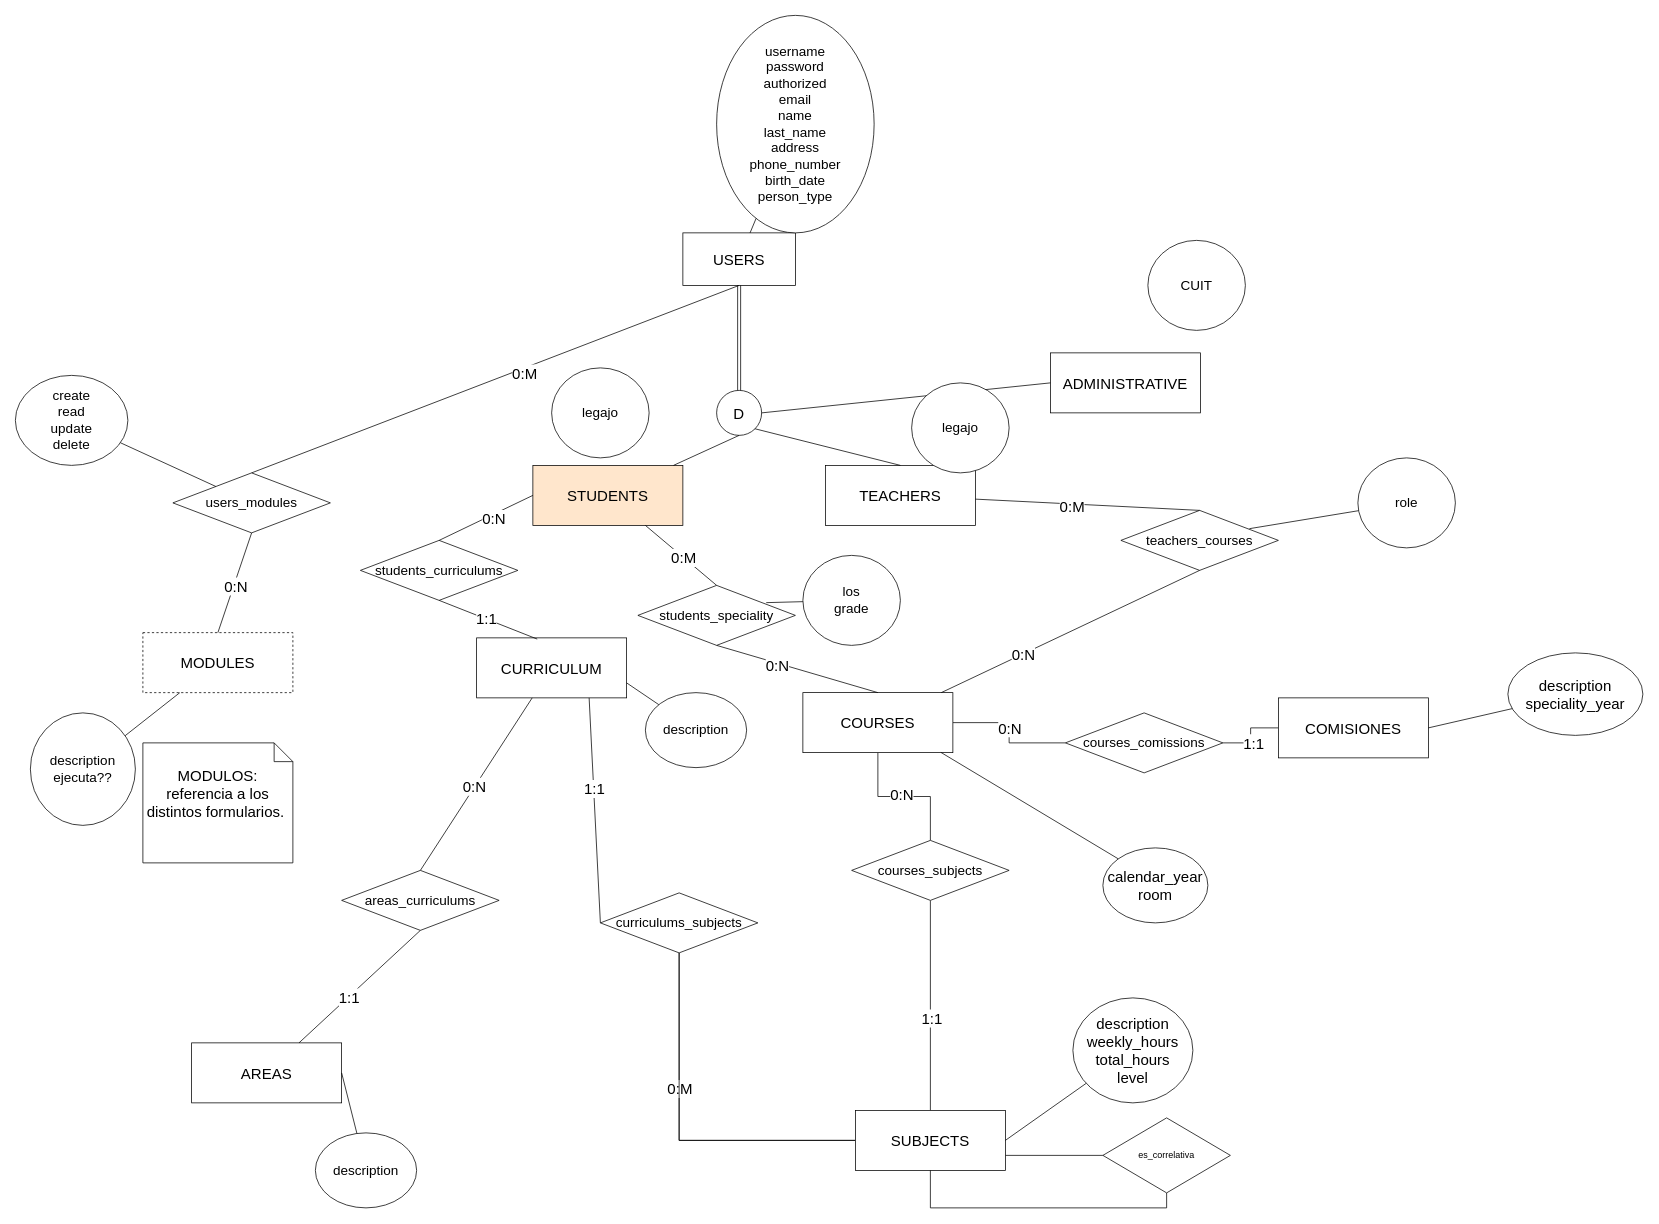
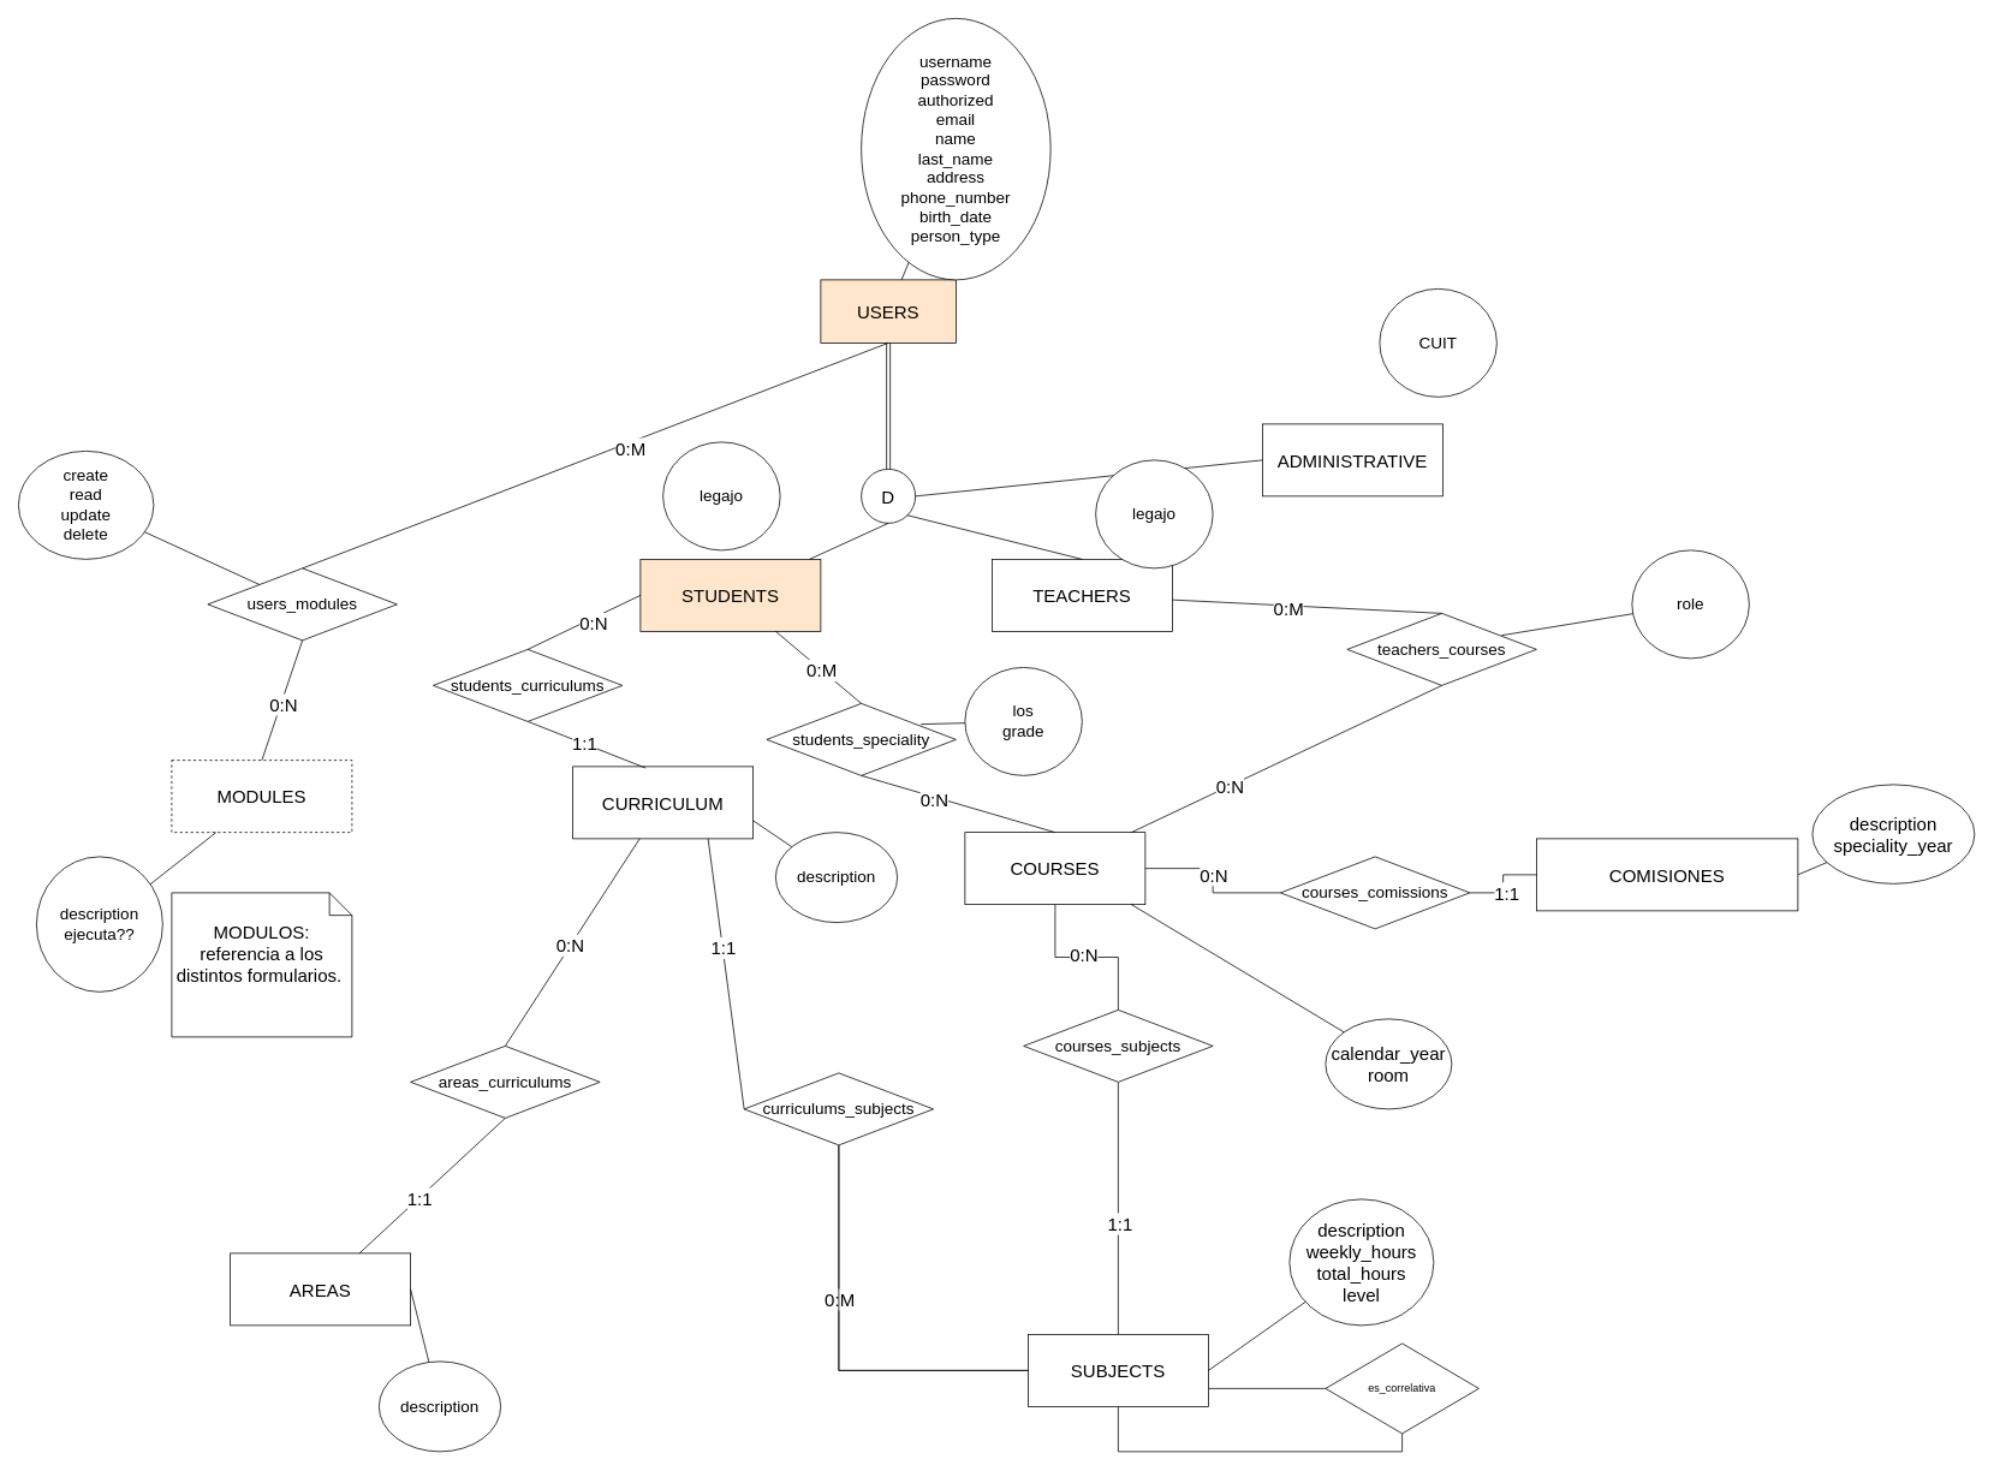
- <mxCell id="2" value="USERS" style="html=1;whiteSpace=wrap;fontSize=20;" parent="1" vertex="1"><mxGeometry x="910" y="310" width="150" height="70" as="geometry" /></mxCell>
+ <mxCell id="2" value="USERS" style="html=1;whiteSpace=wrap;fontSize=20;fillColor=#ffe6cc;" parent="1" vertex="1"><mxGeometry x="910" y="310" width="150" height="70" as="geometry" /></mxCell>
- <mxCell id="8" value="COMISIONES" style="html=1;whiteSpace=wrap;fontSize=20;" parent="1" vertex="1"><mxGeometry x="1704" y="930" width="200" height="80" as="geometry" /></mxCell>
+ <mxCell id="8" value="COMISIONES" style="html=1;whiteSpace=wrap;fontSize=20;" parent="1" vertex="1"><mxGeometry x="1704" y="930" width="290" height="80" as="geometry" /></mxCell>
- <mxCell id="31" value="curriculums_subjects" style="shape=rhombus;perimeter=rhombusPerimeter;whiteSpace=wrap;html=1;align=center;fontSize=18;" parent="1" vertex="1"><mxGeometry x="800" y="1190" width="210" height="80" as="geometry" /></mxCell>
+ <mxCell id="31" value="curriculums_subjects" style="shape=rhombus;perimeter=rhombusPerimeter;whiteSpace=wrap;html=1;align=center;fontSize=18;" parent="1" vertex="1"><mxGeometry x="825" y="1190" width="210" height="80" as="geometry" /></mxCell>
